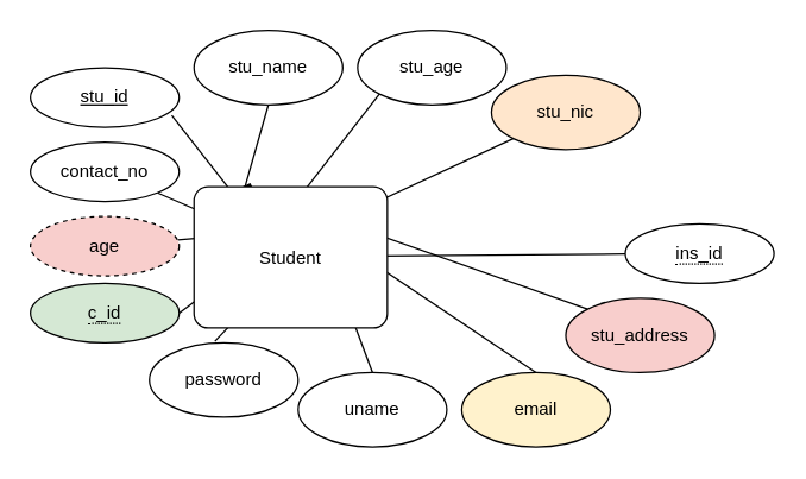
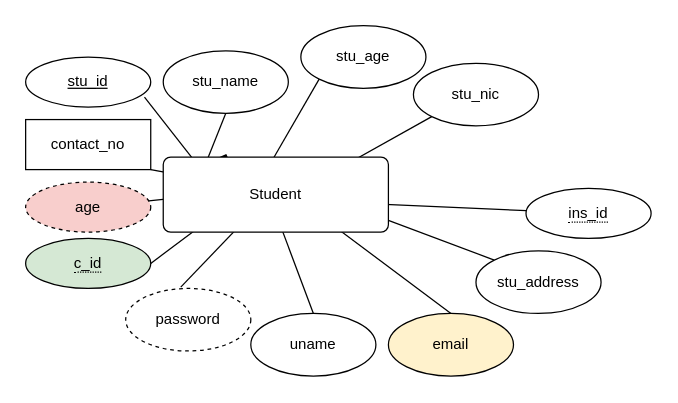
- <mxCell id="15" value="stu_name" style="ellipse;whiteSpace=wrap;html=1;" vertex="1" parent="3"><mxGeometry x="110" width="100" height="50" as="geometry" /></mxCell>
+ <mxCell id="15" value="stu_name" style="ellipse;whiteSpace=wrap;html=1;" vertex="1" parent="3"><mxGeometry x="110" y="20" width="100" height="50" as="geometry" /></mxCell>
- <mxCell id="17" value="stu_nic" style="ellipse;whiteSpace=wrap;html=1;fillColor=#ffe6cc;" vertex="1" parent="3"><mxGeometry x="310" y="30" width="100" height="50" as="geometry" /></mxCell>
+ <mxCell id="17" value="stu_nic" style="ellipse;whiteSpace=wrap;html=1;" vertex="1" parent="3"><mxGeometry x="310" y="30" width="100" height="50" as="geometry" /></mxCell>
- <mxCell id="26" value="contact_no" style="ellipse;whiteSpace=wrap;html=1;align=center;" vertex="1" parent="3"><mxGeometry y="75" width="100" height="40" as="geometry" /></mxCell>
+ <mxCell id="26" value="contact_no" style="whiteSpace=wrap;html=1;align=center;rounded=0;" vertex="1" parent="3"><mxGeometry y="75" width="100" height="40" as="geometry" /></mxCell>
- <mxCell id="23" value="Student" style="rounded=1;arcSize=10;whiteSpace=wrap;html=1;align=center;" vertex="1" parent="3"><mxGeometry x="110" y="105" width="130" height="95" as="geometry" /></mxCell>
+ <mxCell id="23" value="Student" style="rounded=1;arcSize=10;whiteSpace=wrap;html=1;align=center;" vertex="1" parent="3"><mxGeometry x="110" y="105" width="180" height="60" as="geometry" /></mxCell>
- <mxCell id="21" value="stu_address" style="ellipse;whiteSpace=wrap;html=1;fillColor=#f8cecc;" vertex="1" parent="3"><mxGeometry x="360" y="180" width="100" height="50" as="geometry" /></mxCell>
+ <mxCell id="21" value="stu_address" style="ellipse;whiteSpace=wrap;html=1;" vertex="1" parent="3"><mxGeometry x="360" y="180" width="100" height="50" as="geometry" /></mxCell>
- <mxCell id="19" value="password" style="ellipse;whiteSpace=wrap;html=1;" vertex="1" parent="3"><mxGeometry x="80" y="210" width="100" height="50" as="geometry" /></mxCell>
+ <mxCell id="19" value="password" style="ellipse;whiteSpace=wrap;html=1;dashed=1;" vertex="1" parent="3"><mxGeometry x="80" y="210" width="100" height="50" as="geometry" /></mxCell>
